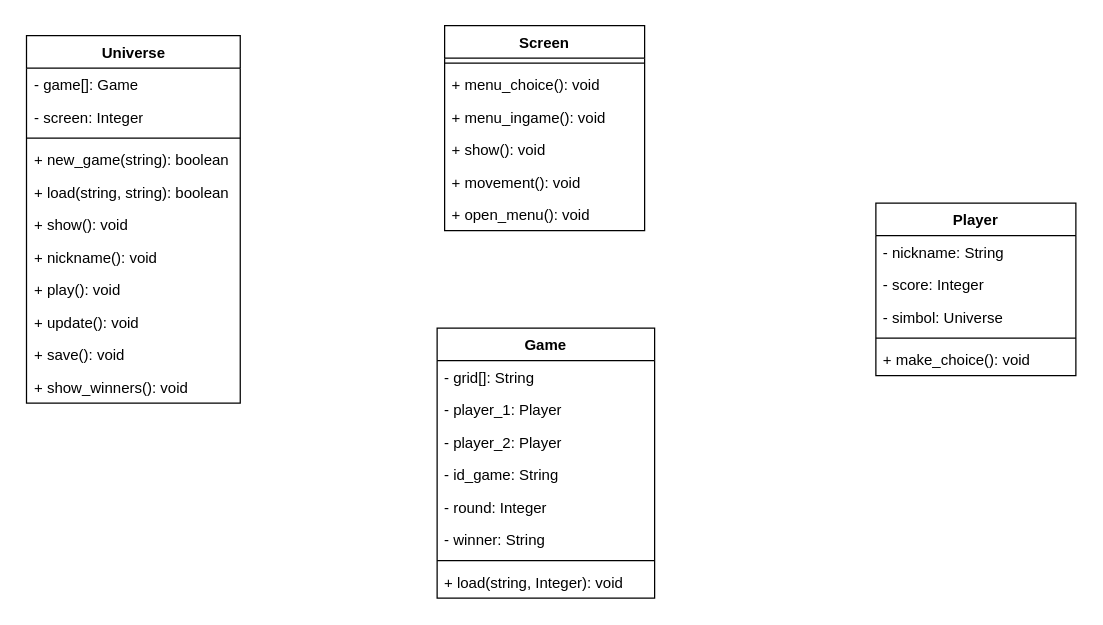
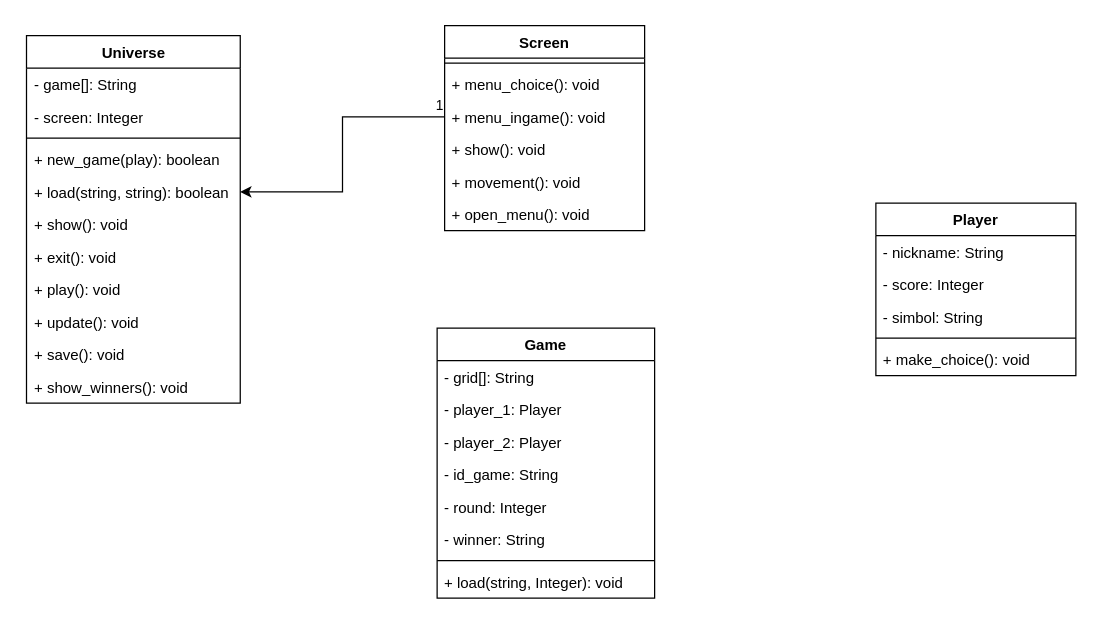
- <mxCell id="10" value="- game[]: Game" style="text;strokeColor=none;fillColor=none;align=left;verticalAlign=top;spacingLeft=4;spacingRight=4;overflow=hidden;rotatable=0;points=[[0,0.5],[1,0.5]];portConstraint=eastwest;whiteSpace=wrap;html=1;" vertex="1" parent="9"><mxGeometry y="26" width="171" height="26" as="geometry" /></mxCell>
+ <mxCell id="10" value="- game[]: String" style="text;strokeColor=none;fillColor=none;align=left;verticalAlign=top;spacingLeft=4;spacingRight=4;overflow=hidden;rotatable=0;points=[[0,0.5],[1,0.5]];portConstraint=eastwest;whiteSpace=wrap;html=1;" vertex="1" parent="9"><mxGeometry y="26" width="171" height="26" as="geometry" /></mxCell>
+ <mxCell id="36" style="edgeStyle=orthogonalEdgeStyle;rounded=0;orthogonalLoop=1;jettySize=auto;html=1;exitX=0;exitY=0.5;exitDx=0;exitDy=0;entryX=1;entryY=0.5;entryDx=0;entryDy=0;" edge="1" parent="1" source="5" target="14"><mxGeometry relative="1" as="geometry" /></mxCell>
+ <mxCell id="37" value="1" style="edgeLabel;html=1;align=center;verticalAlign=middle;resizable=0;points=[];" vertex="1" connectable="0" parent="36"><mxGeometry x="-0.924" y="-1" relative="1" as="geometry"><mxPoint x="3" y="-9" as="offset" /></mxGeometry></mxCell>
- <mxCell id="13" value="+ new_game(string): boolean" style="text;strokeColor=none;fillColor=none;align=left;verticalAlign=top;spacingLeft=4;spacingRight=4;overflow=hidden;rotatable=0;points=[[0,0.5],[1,0.5]];portConstraint=eastwest;whiteSpace=wrap;html=1;" vertex="1" parent="9"><mxGeometry y="86" width="171" height="26" as="geometry" /></mxCell>
+ <mxCell id="13" value="+ new_game(play): boolean" style="text;strokeColor=none;fillColor=none;align=left;verticalAlign=top;spacingLeft=4;spacingRight=4;overflow=hidden;rotatable=0;points=[[0,0.5],[1,0.5]];portConstraint=eastwest;whiteSpace=wrap;html=1;" vertex="1" parent="9"><mxGeometry y="86" width="171" height="26" as="geometry" /></mxCell>
- <mxCell id="16" value="+ nickname(): void" style="text;strokeColor=none;fillColor=none;align=left;verticalAlign=top;spacingLeft=4;spacingRight=4;overflow=hidden;rotatable=0;points=[[0,0.5],[1,0.5]];portConstraint=eastwest;whiteSpace=wrap;html=1;" vertex="1" parent="9"><mxGeometry y="164" width="171" height="26" as="geometry" /></mxCell>
+ <mxCell id="16" value="+ exit(): void" style="text;strokeColor=none;fillColor=none;align=left;verticalAlign=top;spacingLeft=4;spacingRight=4;overflow=hidden;rotatable=0;points=[[0,0.5],[1,0.5]];portConstraint=eastwest;whiteSpace=wrap;html=1;" vertex="1" parent="9"><mxGeometry y="164" width="171" height="26" as="geometry" /></mxCell>
- <mxCell id="24" value="- simbol: Universe" style="text;strokeColor=none;fillColor=none;align=left;verticalAlign=top;spacingLeft=4;spacingRight=4;overflow=hidden;rotatable=0;points=[[0,0.5],[1,0.5]];portConstraint=eastwest;whiteSpace=wrap;html=1;" vertex="1" parent="21"><mxGeometry y="78" width="160" height="26" as="geometry" /></mxCell>
+ <mxCell id="24" value="- simbol: String" style="text;strokeColor=none;fillColor=none;align=left;verticalAlign=top;spacingLeft=4;spacingRight=4;overflow=hidden;rotatable=0;points=[[0,0.5],[1,0.5]];portConstraint=eastwest;whiteSpace=wrap;html=1;" vertex="1" parent="21"><mxGeometry y="78" width="160" height="26" as="geometry" /></mxCell>
